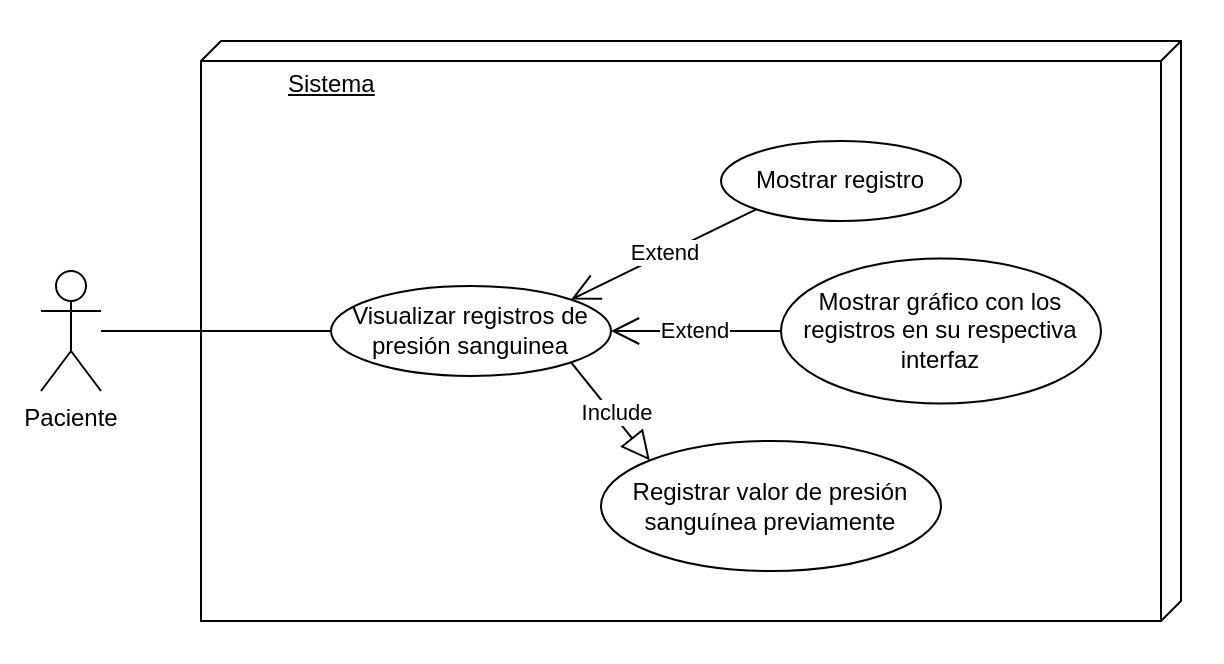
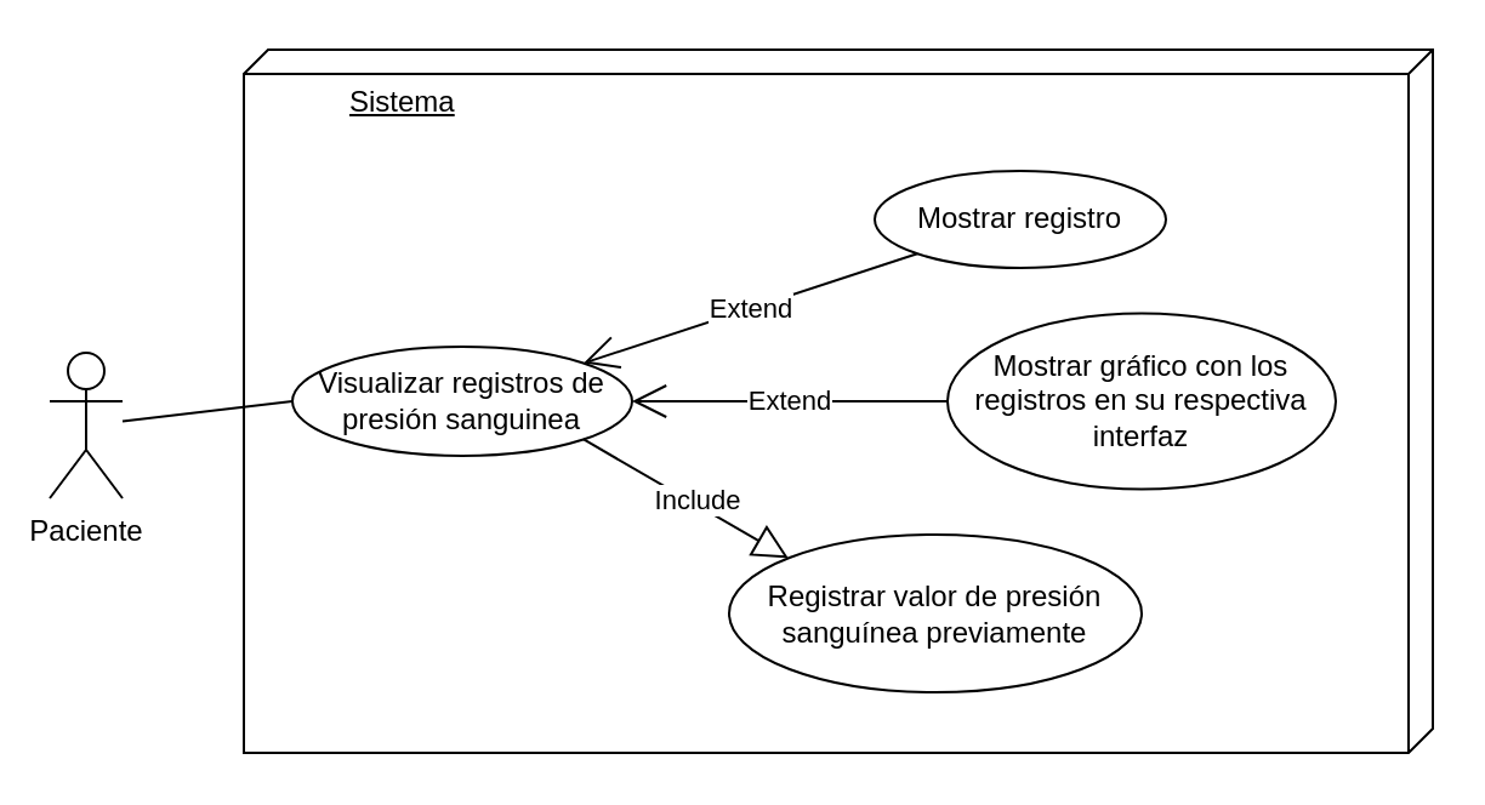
- <mxCell id="3" value="Paciente" style="shape=umlActor;verticalLabelPosition=bottom;verticalAlign=top;html=1;outlineConnect=0;" vertex="1" parent="1"><mxGeometry x="20" y="135" width="30" height="60" as="geometry" /></mxCell>
+ <mxCell id="3" value="Paciente" style="shape=umlActor;verticalLabelPosition=bottom;verticalAlign=top;html=1;outlineConnect=0;" vertex="1" parent="1"><mxGeometry x="20" y="145" width="30" height="60" as="geometry" /></mxCell>
- <mxCell id="4" value="Visualizar registros de presión sanguinea" style="ellipse;whiteSpace=wrap;html=1;" vertex="1" parent="1"><mxGeometry x="165" y="142.5" width="140" height="45" as="geometry" /></mxCell>
+ <mxCell id="4" value="Visualizar registros de presión sanguinea" style="ellipse;whiteSpace=wrap;html=1;" vertex="1" parent="1"><mxGeometry x="120" y="142.5" width="140" height="45" as="geometry" /></mxCell>
